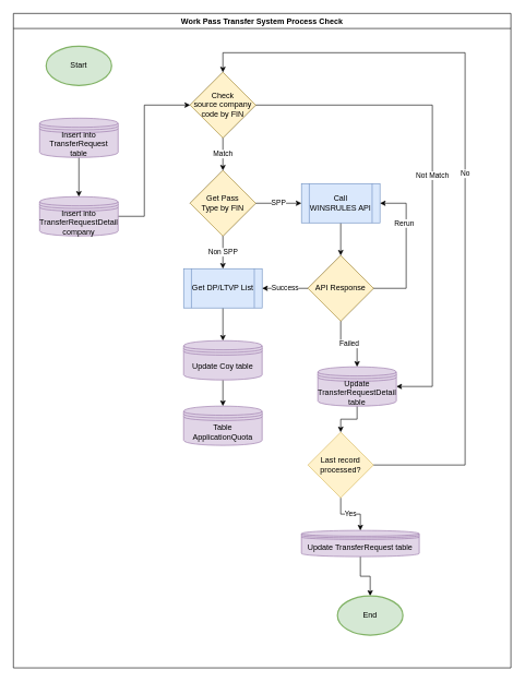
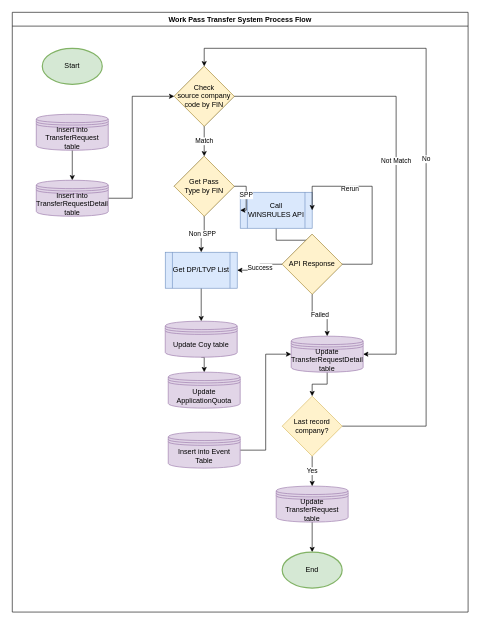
- <mxCell id="2" value="Work Pass Transfer System Process Check" style="swimlane;rounded=0;shadow=0;" vertex="1" parent="1"><mxGeometry x="20" y="20" width="760" height="1000" as="geometry" /></mxCell>
+ <mxCell id="2" value="Work Pass Transfer System Process Flow" style="swimlane;rounded=0;shadow=0;" vertex="1" parent="1"><mxGeometry x="20" y="20" width="760" height="1000" as="geometry" /></mxCell>
- <mxCell id="3" value="Start" style="strokeWidth=2;html=1;shape=mxgraph.flowchart.start_1;whiteSpace=wrap;rounded=0;fillColor=#d5e8d4;strokeColor=#82b366;" vertex="1" parent="2"><mxGeometry x="50" y="50" width="100" height="60" as="geometry" /></mxCell>
+ <mxCell id="3" value="Start" style="strokeWidth=2;html=1;shape=mxgraph.flowchart.start_1;whiteSpace=wrap;rounded=0;fillColor=#d5e8d4;strokeColor=#82b366;" vertex="1" parent="2"><mxGeometry x="50" y="60" width="100" height="60" as="geometry" /></mxCell>
- <mxCell id="5" value="Insert into TransferRequest table" style="shape=datastore;whiteSpace=wrap;html=1;rounded=0;fillColor=#e1d5e7;strokeColor=#9673a6;" vertex="1" parent="2"><mxGeometry x="40" y="160" width="120" height="60" as="geometry" /></mxCell>
+ <mxCell id="5" value="Insert into TransferRequest table" style="shape=datastore;whiteSpace=wrap;html=1;rounded=0;fillColor=#e1d5e7;strokeColor=#9673a6;" vertex="1" parent="2"><mxGeometry x="40" y="170" width="120" height="60" as="geometry" /></mxCell>
- <mxCell id="12" value="Call WINSRULES API" style="shape=process;whiteSpace=wrap;html=1;backgroundOutline=1;rounded=0;fillColor=#dae8fc;strokeColor=#6c8ebf;" vertex="1" parent="2"><mxGeometry x="440" y="260" width="120" height="60" as="geometry" /></mxCell>
+ <mxCell id="12" value="Call WINSRULES API" style="shape=process;whiteSpace=wrap;html=1;backgroundOutline=1;rounded=0;fillColor=#dae8fc;strokeColor=#6c8ebf;" vertex="1" parent="2"><mxGeometry x="380" y="300" width="120" height="60" as="geometry" /></mxCell>
- <mxCell id="7" value="Insert into TransferRequestDetail company" style="shape=datastore;whiteSpace=wrap;html=1;rounded=0;fillColor=#e1d5e7;strokeColor=#9673a6;" vertex="1" parent="2"><mxGeometry x="40" y="280" width="120" height="60" as="geometry" /></mxCell>
+ <mxCell id="7" value="Insert into TransferRequestDetail table" style="shape=datastore;whiteSpace=wrap;html=1;rounded=0;fillColor=#e1d5e7;strokeColor=#9673a6;" vertex="1" parent="2"><mxGeometry x="40" y="280" width="120" height="60" as="geometry" /></mxCell>
- <mxCell id="14" value="Get DP/LTVP List" style="shape=process;whiteSpace=wrap;html=1;backgroundOutline=1;rounded=0;fillColor=#dae8fc;strokeColor=#6c8ebf;" vertex="1" parent="2"><mxGeometry x="260" y="390" width="120" height="60" as="geometry" /></mxCell>
+ <mxCell id="14" value="Get DP/LTVP List" style="shape=process;whiteSpace=wrap;html=1;backgroundOutline=1;rounded=0;fillColor=#dae8fc;strokeColor=#6c8ebf;" vertex="1" parent="2"><mxGeometry x="255" y="400" width="120" height="60" as="geometry" /></mxCell>
- <mxCell id="24" value="Update Coy table" style="shape=datastore;whiteSpace=wrap;html=1;rounded=0;fillColor=#e1d5e7;strokeColor=#9673a6;" vertex="1" parent="2"><mxGeometry x="260" y="500" width="120" height="60" as="geometry" /></mxCell>
+ <mxCell id="24" value="Update Coy table" style="shape=datastore;whiteSpace=wrap;html=1;rounded=0;fillColor=#e1d5e7;strokeColor=#9673a6;" vertex="1" parent="2"><mxGeometry x="255" y="515" width="120" height="60" as="geometry" /></mxCell>
- <mxCell id="25" value="Table ApplicationQuota" style="shape=datastore;whiteSpace=wrap;html=1;rounded=0;fillColor=#e1d5e7;strokeColor=#9673a6;" vertex="1" parent="2"><mxGeometry x="260" y="600" width="120" height="60" as="geometry" /></mxCell>
+ <mxCell id="25" value="Update ApplicationQuota" style="shape=datastore;whiteSpace=wrap;html=1;rounded=0;fillColor=#e1d5e7;strokeColor=#9673a6;" vertex="1" parent="2"><mxGeometry x="260" y="600" width="120" height="60" as="geometry" /></mxCell>
- <mxCell id="35" value="Last record processed?" style="rhombus;whiteSpace=wrap;html=1;rounded=0;fillColor=#fff2cc;strokeColor=#d6b656;" vertex="1" parent="2"><mxGeometry x="450" y="640" width="100" height="100" as="geometry" /></mxCell>
+ <mxCell id="35" value="Last record company?" style="rhombus;whiteSpace=wrap;html=1;rounded=0;fillColor=#fff2cc;strokeColor=#d6b656;" vertex="1" parent="2"><mxGeometry x="450" y="640" width="100" height="100" as="geometry" /></mxCell>
+ <mxCell id="27" value="Insert into Event Table" style="shape=datastore;whiteSpace=wrap;html=1;rounded=0;fillColor=#e1d5e7;strokeColor=#9673a6;" vertex="1" parent="2"><mxGeometry x="260" y="700" width="120" height="60" as="geometry" /></mxCell>
+ <mxCell id="26" style="edgeStyle=orthogonalEdgeStyle;rounded=0;orthogonalLoop=1;jettySize=auto;html=1;exitX=1;exitY=0.5;exitDx=0;exitDy=0;entryX=0;entryY=0.5;entryDx=0;entryDy=0;" edge="1" parent="2" source="27" target="29"><mxGeometry relative="1" as="geometry" /></mxCell>
- <mxCell id="31" value="Update TransferRequest table" style="shape=datastore;whiteSpace=wrap;html=1;rounded=0;fillColor=#e1d5e7;strokeColor=#9673a6;" vertex="1" parent="2"><mxGeometry x="440" y="790" width="180" height="40" as="geometry" /></mxCell>
+ <mxCell id="31" value="Update TransferRequest table" style="shape=datastore;whiteSpace=wrap;html=1;rounded=0;fillColor=#e1d5e7;strokeColor=#9673a6;" vertex="1" parent="2"><mxGeometry x="440" y="790" width="120" height="60" as="geometry" /></mxCell>
- <mxCell id="32" value="End" style="strokeWidth=2;html=1;shape=mxgraph.flowchart.start_1;whiteSpace=wrap;rounded=0;fillColor=#d5e8d4;strokeColor=#82b366;" vertex="1" parent="2"><mxGeometry x="495" y="890" width="100" height="60" as="geometry" /></mxCell>
+ <mxCell id="32" value="End" style="strokeWidth=2;html=1;shape=mxgraph.flowchart.start_1;whiteSpace=wrap;rounded=0;fillColor=#d5e8d4;strokeColor=#82b366;" vertex="1" parent="2"><mxGeometry x="450" y="900" width="100" height="60" as="geometry" /></mxCell>
